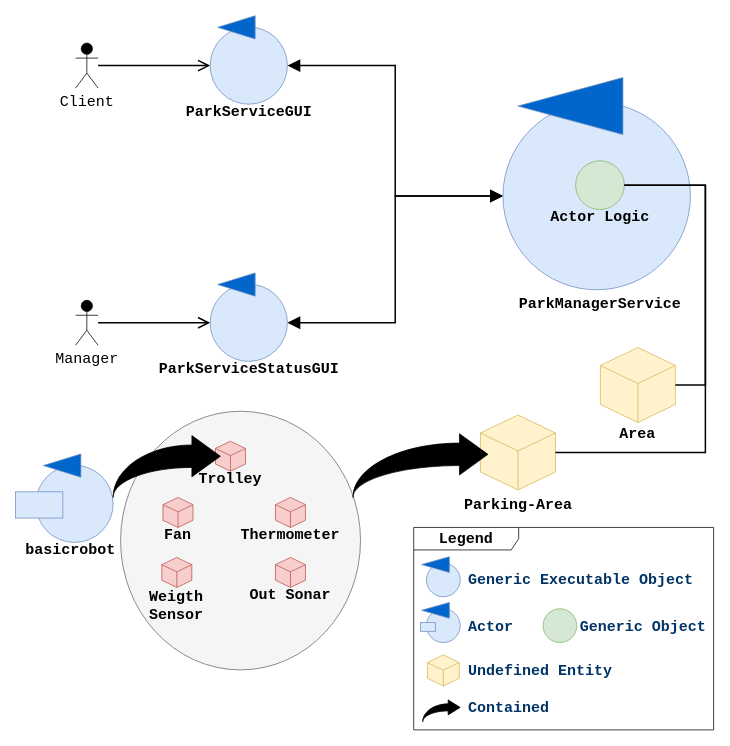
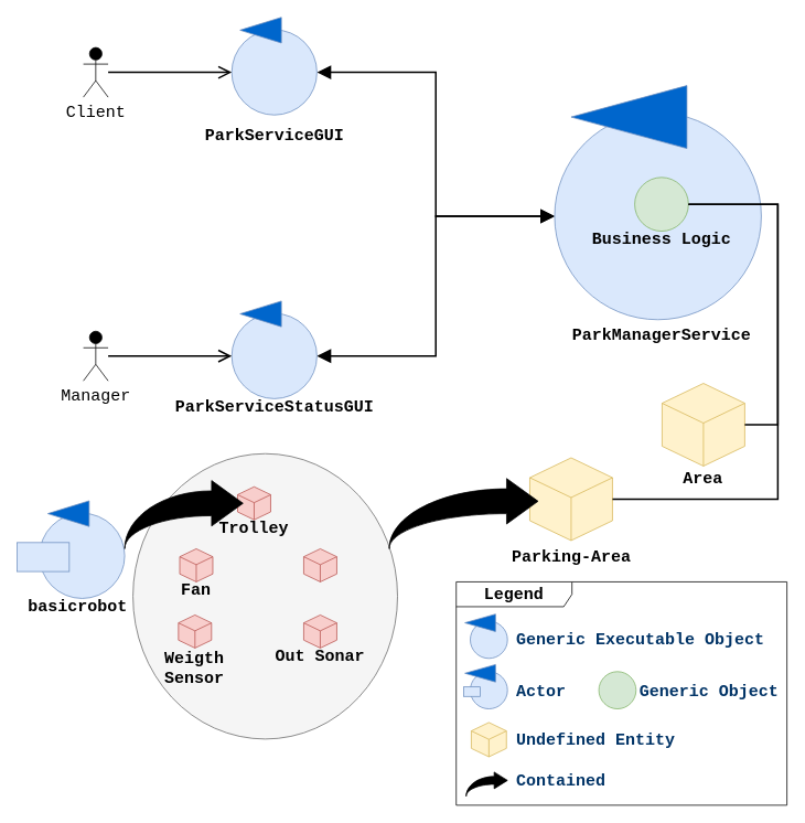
- <mxCell id="10" value="ParkServiceGUI" style="text;html=1;strokeColor=none;fillColor=none;align=center;verticalAlign=middle;whiteSpace=wrap;rounded=0;fontFamily=Courier New;fontStyle=1;fontSize=20;" vertex="1" parent="1"><mxGeometry x="174.75" y="138.5" width="312.5" height="20" as="geometry" /></mxCell>
+ <mxCell id="10" value="ParkServiceGUI" style="text;html=1;strokeColor=none;fillColor=none;align=center;verticalAlign=middle;whiteSpace=wrap;rounded=0;fontFamily=Courier New;fontStyle=1;fontSize=20;" vertex="1" parent="1"><mxGeometry x="174.75" y="153.5" width="312.5" height="20" as="geometry" /></mxCell>
- <mxCell id="16" value="Actor Logic" style="text;html=1;strokeColor=none;fillColor=none;align=center;verticalAlign=middle;whiteSpace=wrap;rounded=0;fontFamily=Courier New;fontStyle=1;fontSize=20;" vertex="1" parent="1"><mxGeometry x="710" y="279" width="178.75" height="20" as="geometry" /></mxCell>
+ <mxCell id="16" value="Business Logic" style="text;html=1;strokeColor=none;fillColor=none;align=center;verticalAlign=middle;whiteSpace=wrap;rounded=0;fontFamily=Courier New;fontStyle=1;fontSize=20;" vertex="1" parent="1"><mxGeometry x="710" y="279" width="178.75" height="20" as="geometry" /></mxCell>
- <mxCell id="35" value="Thermometer" style="text;html=1;strokeColor=none;fillColor=none;align=center;verticalAlign=middle;whiteSpace=wrap;rounded=0;fontFamily=Courier New;fontStyle=1;fontSize=20;" vertex="1" parent="33"><mxGeometry y="40" width="113.12" height="20" as="geometry" /></mxCell>
